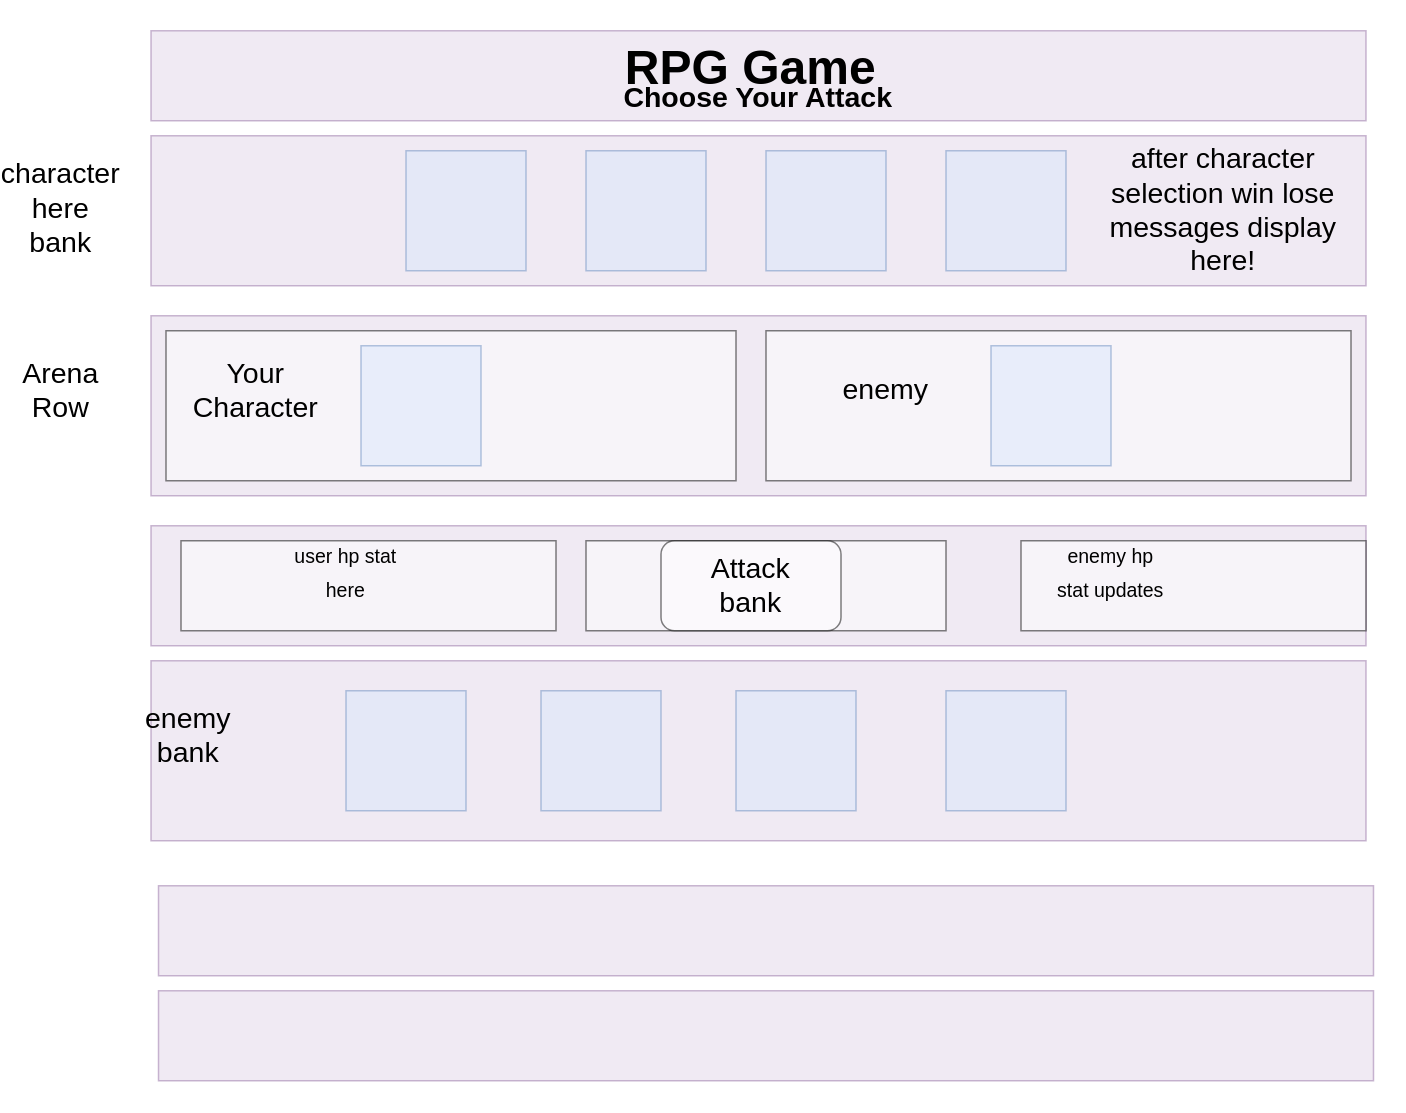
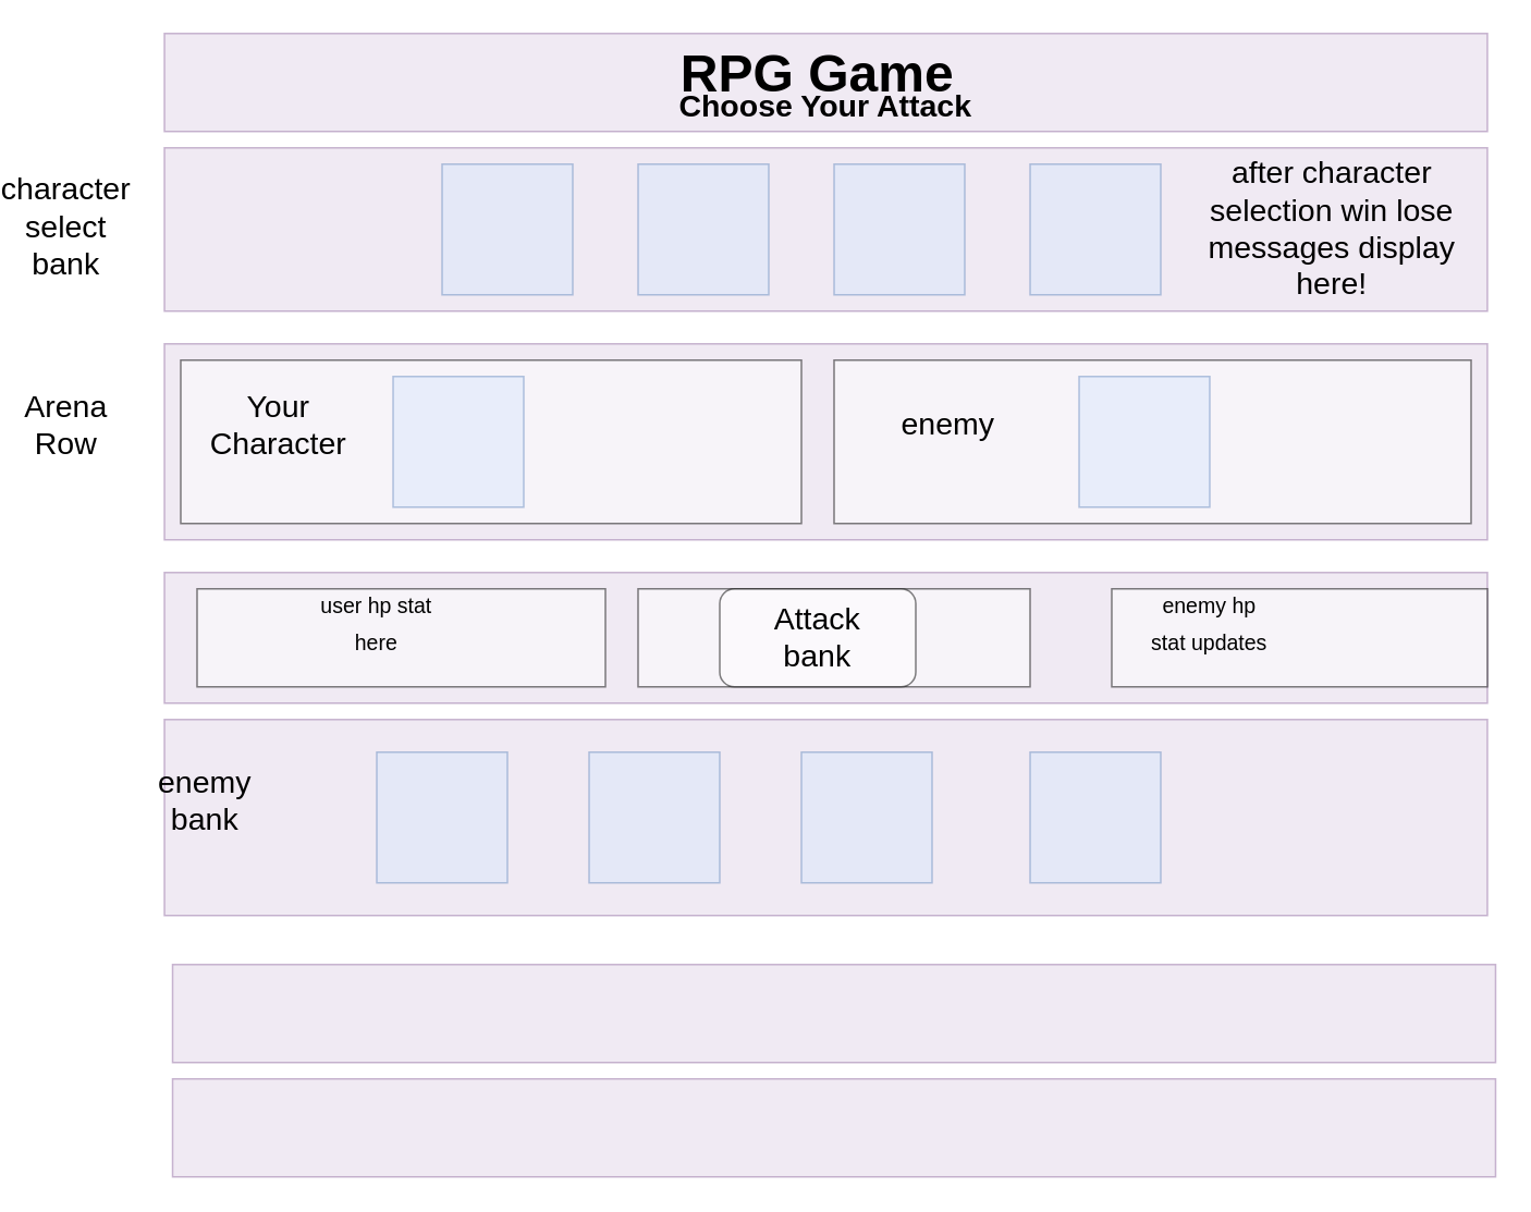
- <mxCell id="32" value="character here bank&lt;br&gt;&lt;br&gt;" style="text;html=1;strokeColor=none;fillColor=none;align=center;verticalAlign=middle;whiteSpace=wrap;rounded=0;fontSize=19;opacity=50;" vertex="1" parent="1"><mxGeometry x="20" y="140" width="40" height="20" as="geometry" /></mxCell>
+ <mxCell id="32" value="character select bank&lt;br&gt;&lt;br&gt;" style="text;html=1;strokeColor=none;fillColor=none;align=center;verticalAlign=middle;whiteSpace=wrap;rounded=0;fontSize=19;opacity=50;" vertex="1" parent="1"><mxGeometry x="20" y="140" width="40" height="20" as="geometry" /></mxCell>
- <mxCell id="24" value="enemy" style="text;html=1;strokeColor=none;fillColor=none;align=center;verticalAlign=middle;whiteSpace=wrap;rounded=0;fontSize=19;opacity=50;" vertex="1" parent="1"><mxGeometry x="570" y="250" width="40" height="20" as="geometry" /></mxCell>
+ <mxCell id="24" value="enemy" style="text;html=1;strokeColor=none;fillColor=none;align=center;verticalAlign=middle;whiteSpace=wrap;rounded=0;fontSize=19;opacity=50;" vertex="1" parent="1"><mxGeometry x="560" y="250" width="40" height="20" as="geometry" /></mxCell>
